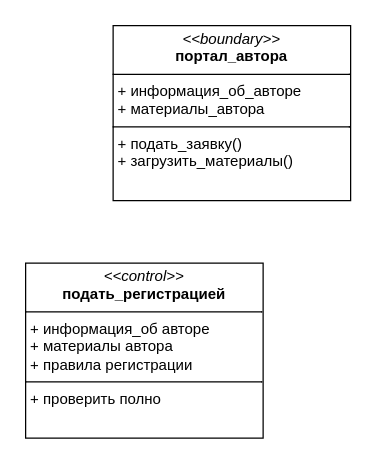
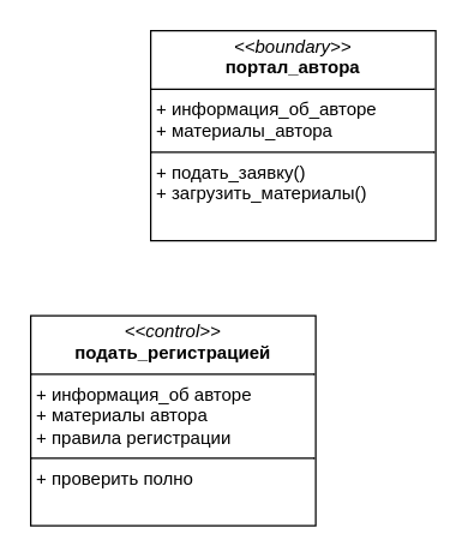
- <mxCell id="2" value="&lt;p style=&quot;margin:0px;margin-top:4px;text-align:center;&quot;&gt;&lt;i&gt;&amp;lt;&amp;lt;boundary&amp;gt;&amp;gt;&lt;/i&gt;&lt;br&gt;&lt;b&gt;портал_автора&lt;/b&gt;&lt;/p&gt;&lt;hr size=&quot;1&quot; style=&quot;border-style:solid;&quot;&gt;&lt;p style=&quot;margin:0px;margin-left:4px;&quot;&gt;+ информация_об_авторе&lt;/p&gt;&lt;p style=&quot;margin:0px;margin-left:4px;&quot;&gt;+ материалы_автора&lt;/p&gt;&lt;hr size=&quot;1&quot; style=&quot;border-style:solid;&quot;&gt;&lt;p style=&quot;margin:0px;margin-left:4px;&quot;&gt;+ подать_заявку()&lt;/p&gt;&lt;p style=&quot;margin:0px;margin-left:4px;&quot;&gt;+ загрузить_материалы()&lt;/p&gt;" style="verticalAlign=top;align=left;overflow=fill;html=1;whiteSpace=wrap;" vertex="1" parent="1"><mxGeometry x="90" y="20" width="190" height="140" as="geometry" /></mxCell>
+ <mxCell id="2" value="&lt;p style=&quot;margin:0px;margin-top:4px;text-align:center;&quot;&gt;&lt;i&gt;&amp;lt;&amp;lt;boundary&amp;gt;&amp;gt;&lt;/i&gt;&lt;br&gt;&lt;b&gt;портал_автора&lt;/b&gt;&lt;/p&gt;&lt;hr size=&quot;1&quot; style=&quot;border-style:solid;&quot;&gt;&lt;p style=&quot;margin:0px;margin-left:4px;&quot;&gt;+ информация_об_авторе&lt;/p&gt;&lt;p style=&quot;margin:0px;margin-left:4px;&quot;&gt;+ материалы_автора&lt;/p&gt;&lt;hr size=&quot;1&quot; style=&quot;border-style:solid;&quot;&gt;&lt;p style=&quot;margin:0px;margin-left:4px;&quot;&gt;+ подать_заявку()&lt;/p&gt;&lt;p style=&quot;margin:0px;margin-left:4px;&quot;&gt;+ загрузить_материалы()&lt;/p&gt;" style="verticalAlign=top;align=left;overflow=fill;html=1;whiteSpace=wrap;" vertex="1" parent="1"><mxGeometry x="100" y="20" width="190" height="140" as="geometry" /></mxCell>
